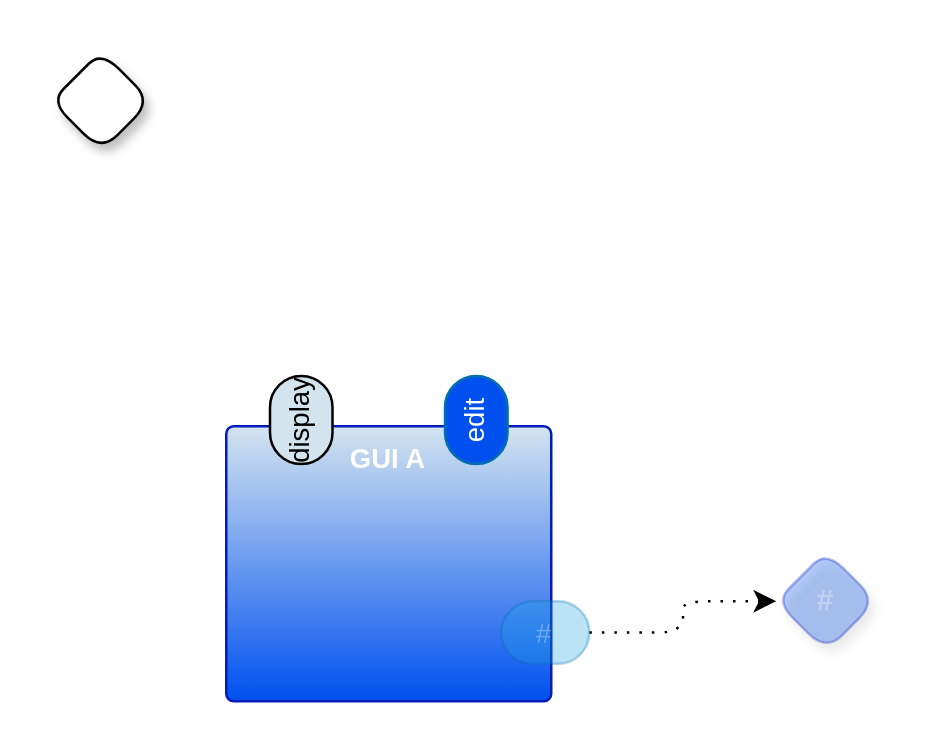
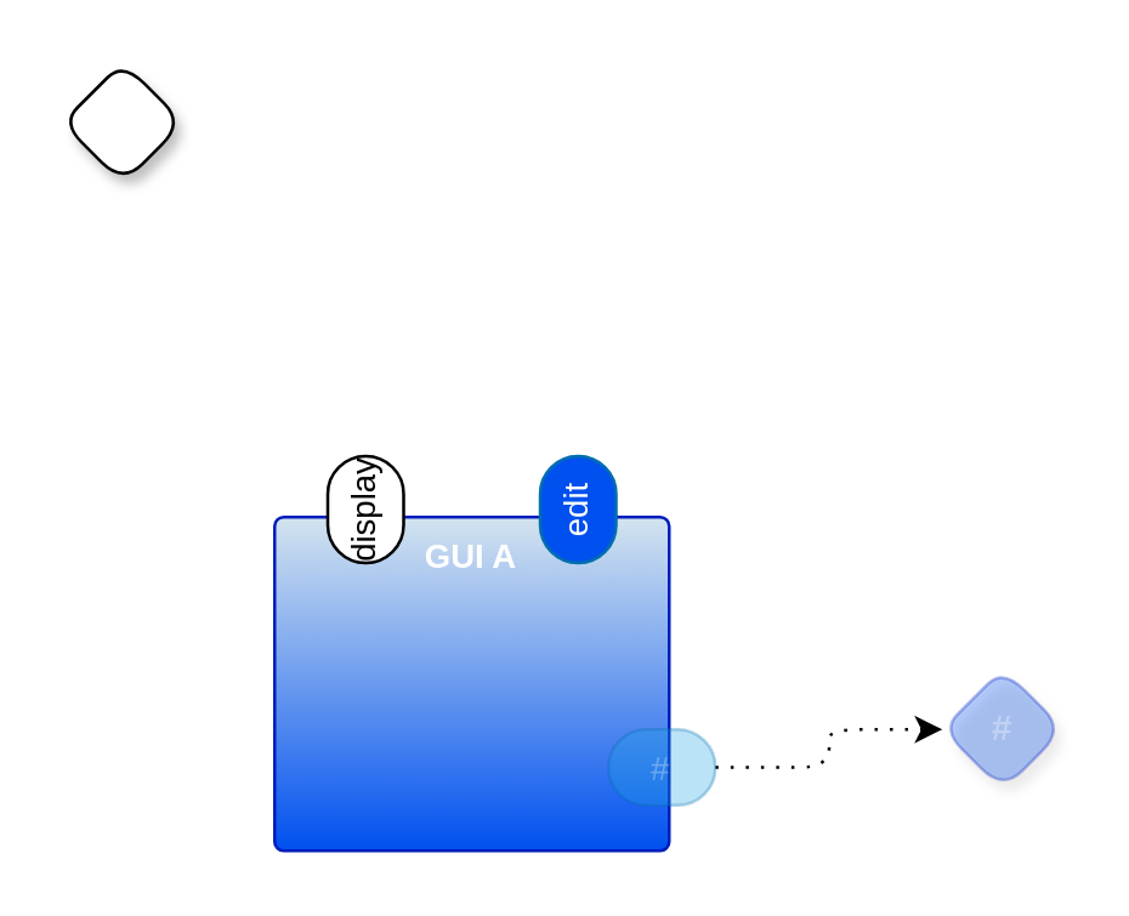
- <mxCell id="5" value="display" style="rounded=1;whiteSpace=wrap;html=1;sketch=0;points=[[0,0.5,0,0,0],[1,0.5,0,0,0]];arcSize=50;fontFamily=Helvetica;fontSize=11;rotation=-90;fillColor=#d4e4ef;" vertex="1" parent="2"><mxGeometry x="12.375" y="-15.005" width="35.25" height="25" as="geometry" /></mxCell>
+ <mxCell id="5" value="display" style="rounded=1;whiteSpace=wrap;html=1;sketch=0;points=[[0,0.5,0,0,0],[1,0.5,0,0,0]];arcSize=50;fontFamily=Helvetica;fontSize=11;rotation=-90;" vertex="1" parent="2"><mxGeometry x="12.375" y="-15.005" width="35.25" height="25" as="geometry" /></mxCell>
